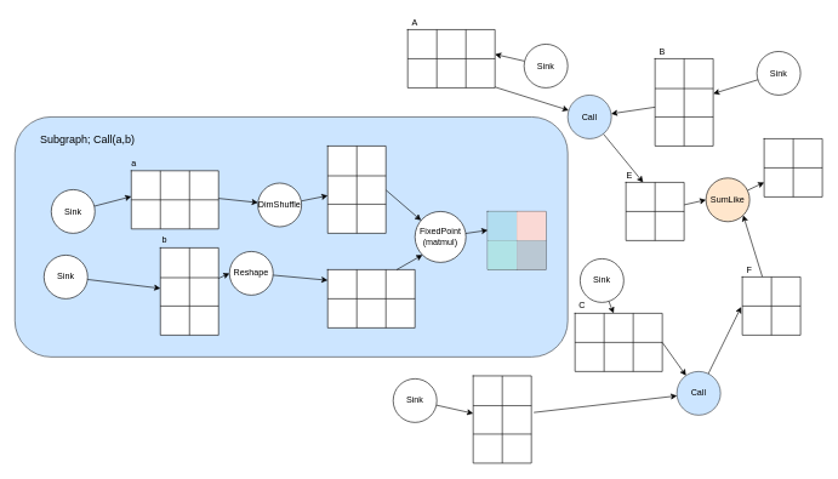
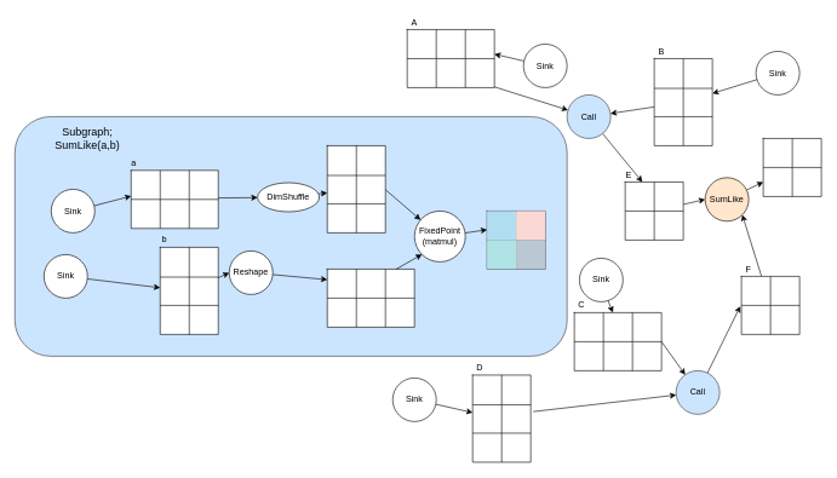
- <mxCell id="52" value="&lt;font style=&quot;font-size: 15px&quot;&gt;Subgraph; Call(a,b)&lt;/font&gt;" style="text;html=1;strokeColor=none;fillColor=none;align=center;verticalAlign=middle;whiteSpace=wrap;rounded=0;" parent="1" vertex="1"><mxGeometry x="40" y="160" width="160" height="60" as="geometry" /></mxCell>
+ <mxCell id="52" value="&lt;font style=&quot;font-size: 15px&quot;&gt;Subgraph; SumLike(a,b)&lt;/font&gt;" style="text;html=1;strokeColor=none;fillColor=none;align=center;verticalAlign=middle;whiteSpace=wrap;rounded=0;" parent="1" vertex="1"><mxGeometry x="40" y="160" width="160" height="60" as="geometry" /></mxCell>
- <mxCell id="29" value="DimShuffle" style="ellipse;whiteSpace=wrap;html=1;aspect=fixed;" parent="1" vertex="1"><mxGeometry x="354" y="251" width="60" height="60" as="geometry" /></mxCell>
+ <mxCell id="29" value="DimShuffle" style="ellipse;whiteSpace=wrap;html=1;aspect=fixed;" parent="1" vertex="1"><mxGeometry x="354" y="251" width="85" height="40" as="geometry" /></mxCell>
+ <mxCell id="149" value="D" style="text;html=1;strokeColor=none;fillColor=none;align=center;verticalAlign=middle;whiteSpace=wrap;rounded=0;" parent="1" vertex="1"><mxGeometry x="640" y="496" width="40" height="20" as="geometry" /></mxCell>
